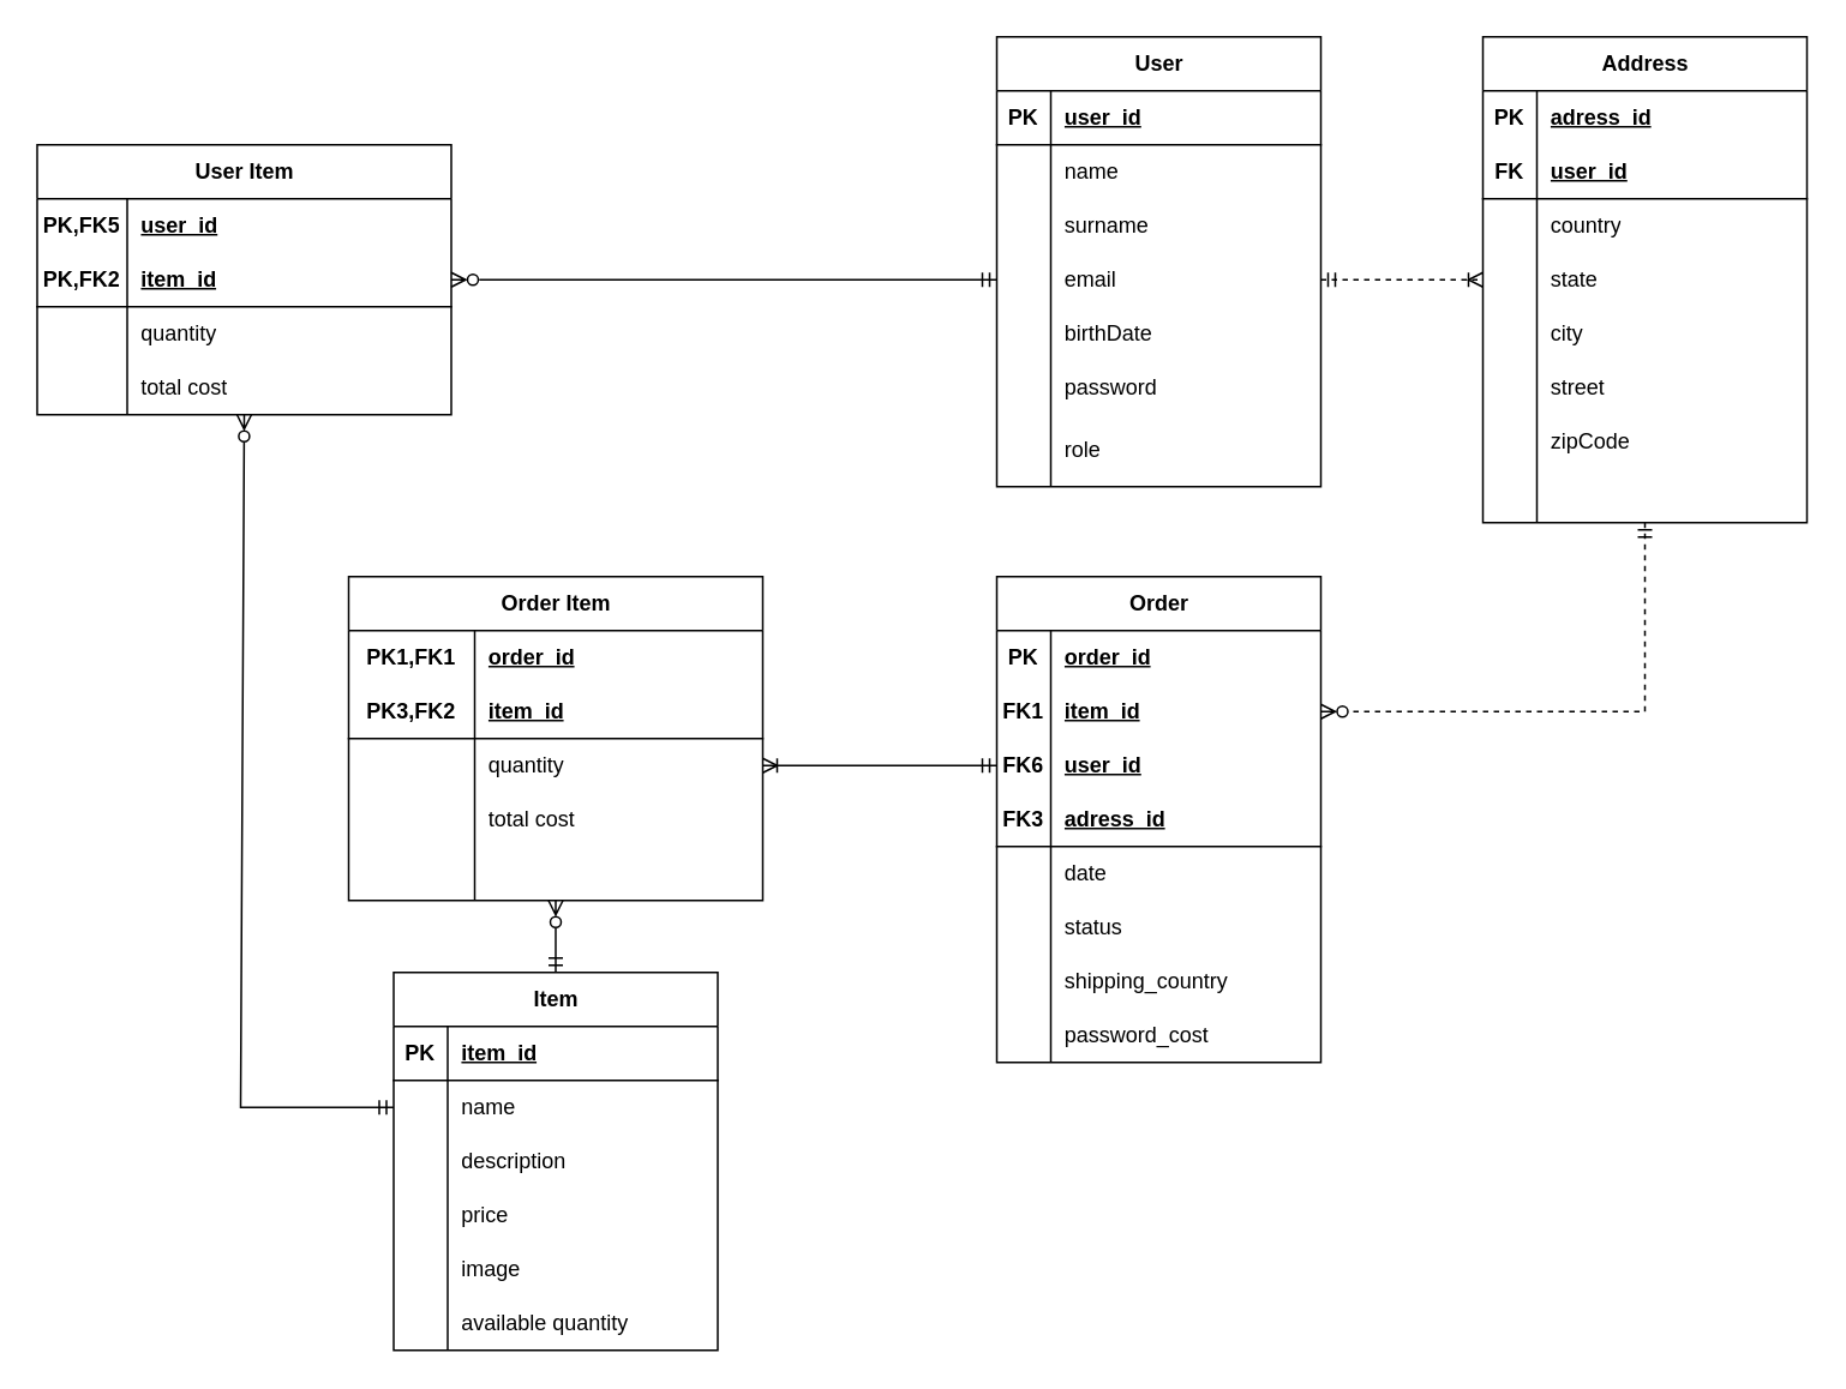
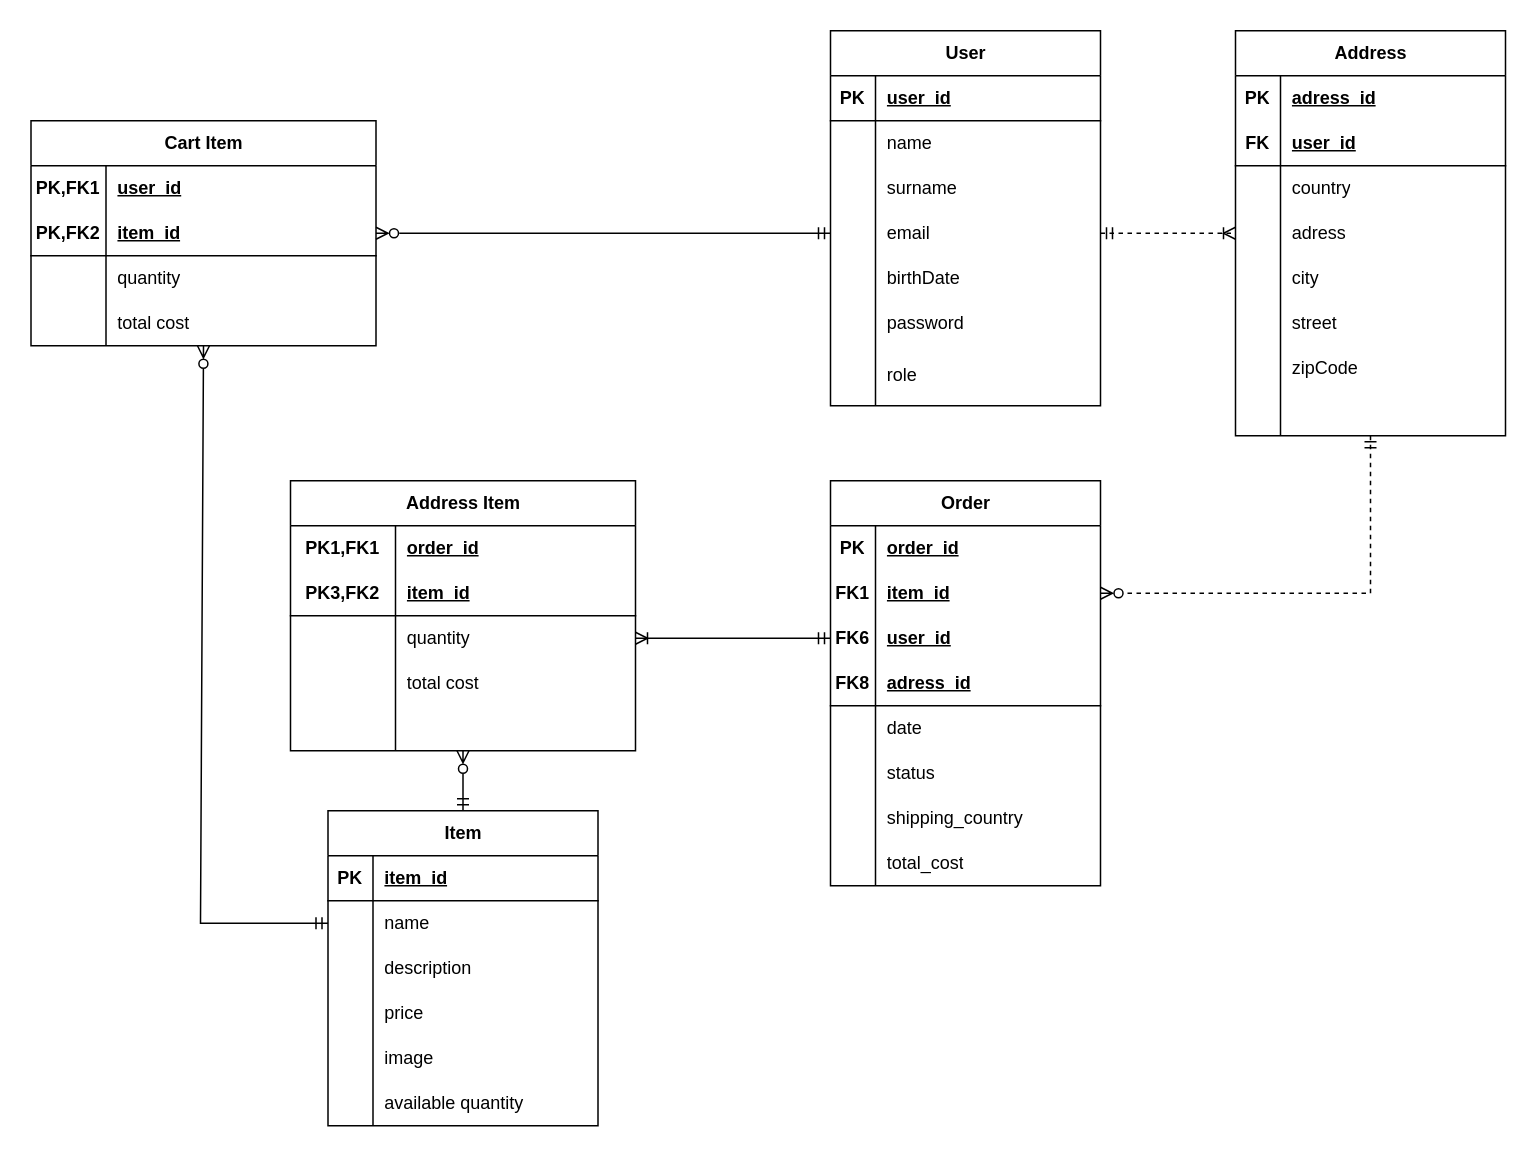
- <mxCell id="113" value="User Item" style="shape=table;startSize=30;container=1;collapsible=1;childLayout=tableLayout;fixedRows=1;rowLines=0;fontStyle=1;align=center;resizeLast=1;html=1;" parent="1" vertex="1"><mxGeometry x="20" y="80" width="230" height="150" as="geometry" /></mxCell>
+ <mxCell id="113" value="Cart Item" style="shape=table;startSize=30;container=1;collapsible=1;childLayout=tableLayout;fixedRows=1;rowLines=0;fontStyle=1;align=center;resizeLast=1;html=1;" parent="1" vertex="1"><mxGeometry x="20" y="80" width="230" height="150" as="geometry" /></mxCell>
- <mxCell id="115" value="PK,FK5" style="shape=partialRectangle;connectable=0;fillColor=none;top=0;left=0;bottom=0;right=0;fontStyle=1;overflow=hidden;whiteSpace=wrap;html=1;" parent="114" vertex="1"><mxGeometry width="50" height="30" as="geometry"><mxRectangle width="50" height="30" as="alternateBounds" /></mxGeometry></mxCell>
+ <mxCell id="115" value="PK,FK1" style="shape=partialRectangle;connectable=0;fillColor=none;top=0;left=0;bottom=0;right=0;fontStyle=1;overflow=hidden;whiteSpace=wrap;html=1;" parent="114" vertex="1"><mxGeometry width="50" height="30" as="geometry"><mxRectangle width="50" height="30" as="alternateBounds" /></mxGeometry></mxCell>
- <mxCell id="36" value="state" style="shape=partialRectangle;connectable=0;fillColor=none;top=0;left=0;bottom=0;right=0;align=left;spacingLeft=6;overflow=hidden;whiteSpace=wrap;html=1;" parent="34" vertex="1"><mxGeometry x="30" width="150" height="30" as="geometry"><mxRectangle width="150" height="30" as="alternateBounds" /></mxGeometry></mxCell>
+ <mxCell id="36" value="adress" style="shape=partialRectangle;connectable=0;fillColor=none;top=0;left=0;bottom=0;right=0;align=left;spacingLeft=6;overflow=hidden;whiteSpace=wrap;html=1;" parent="34" vertex="1"><mxGeometry x="30" width="150" height="30" as="geometry"><mxRectangle width="150" height="30" as="alternateBounds" /></mxGeometry></mxCell>
- <mxCell id="96" value="Order Item" style="shape=table;startSize=30;container=1;collapsible=1;childLayout=tableLayout;fixedRows=1;rowLines=0;fontStyle=1;align=center;resizeLast=1;html=1;" parent="1" vertex="1"><mxGeometry x="193" y="320" width="230" height="180" as="geometry" /></mxCell>
+ <mxCell id="96" value="Address Item" style="shape=table;startSize=30;container=1;collapsible=1;childLayout=tableLayout;fixedRows=1;rowLines=0;fontStyle=1;align=center;resizeLast=1;html=1;" parent="1" vertex="1"><mxGeometry x="193" y="320" width="230" height="180" as="geometry" /></mxCell>
- <mxCell id="79" value="FK3" style="shape=partialRectangle;connectable=0;fillColor=none;top=0;left=0;bottom=0;right=0;fontStyle=1;overflow=hidden;whiteSpace=wrap;html=1;" parent="78" vertex="1"><mxGeometry width="30" height="30" as="geometry"><mxRectangle width="30" height="30" as="alternateBounds" /></mxGeometry></mxCell>
+ <mxCell id="79" value="FK8" style="shape=partialRectangle;connectable=0;fillColor=none;top=0;left=0;bottom=0;right=0;fontStyle=1;overflow=hidden;whiteSpace=wrap;html=1;" parent="78" vertex="1"><mxGeometry width="30" height="30" as="geometry"><mxRectangle width="30" height="30" as="alternateBounds" /></mxGeometry></mxCell>
- <mxCell id="92" value="password_cost" style="shape=partialRectangle;connectable=0;fillColor=none;top=0;left=0;bottom=0;right=0;align=left;spacingLeft=6;overflow=hidden;whiteSpace=wrap;html=1;" parent="90" vertex="1"><mxGeometry x="30" width="150" height="30" as="geometry"><mxRectangle width="150" height="30" as="alternateBounds" /></mxGeometry></mxCell>
+ <mxCell id="92" value="total_cost" style="shape=partialRectangle;connectable=0;fillColor=none;top=0;left=0;bottom=0;right=0;align=left;spacingLeft=6;overflow=hidden;whiteSpace=wrap;html=1;" parent="90" vertex="1"><mxGeometry x="30" width="150" height="30" as="geometry"><mxRectangle width="150" height="30" as="alternateBounds" /></mxGeometry></mxCell>
